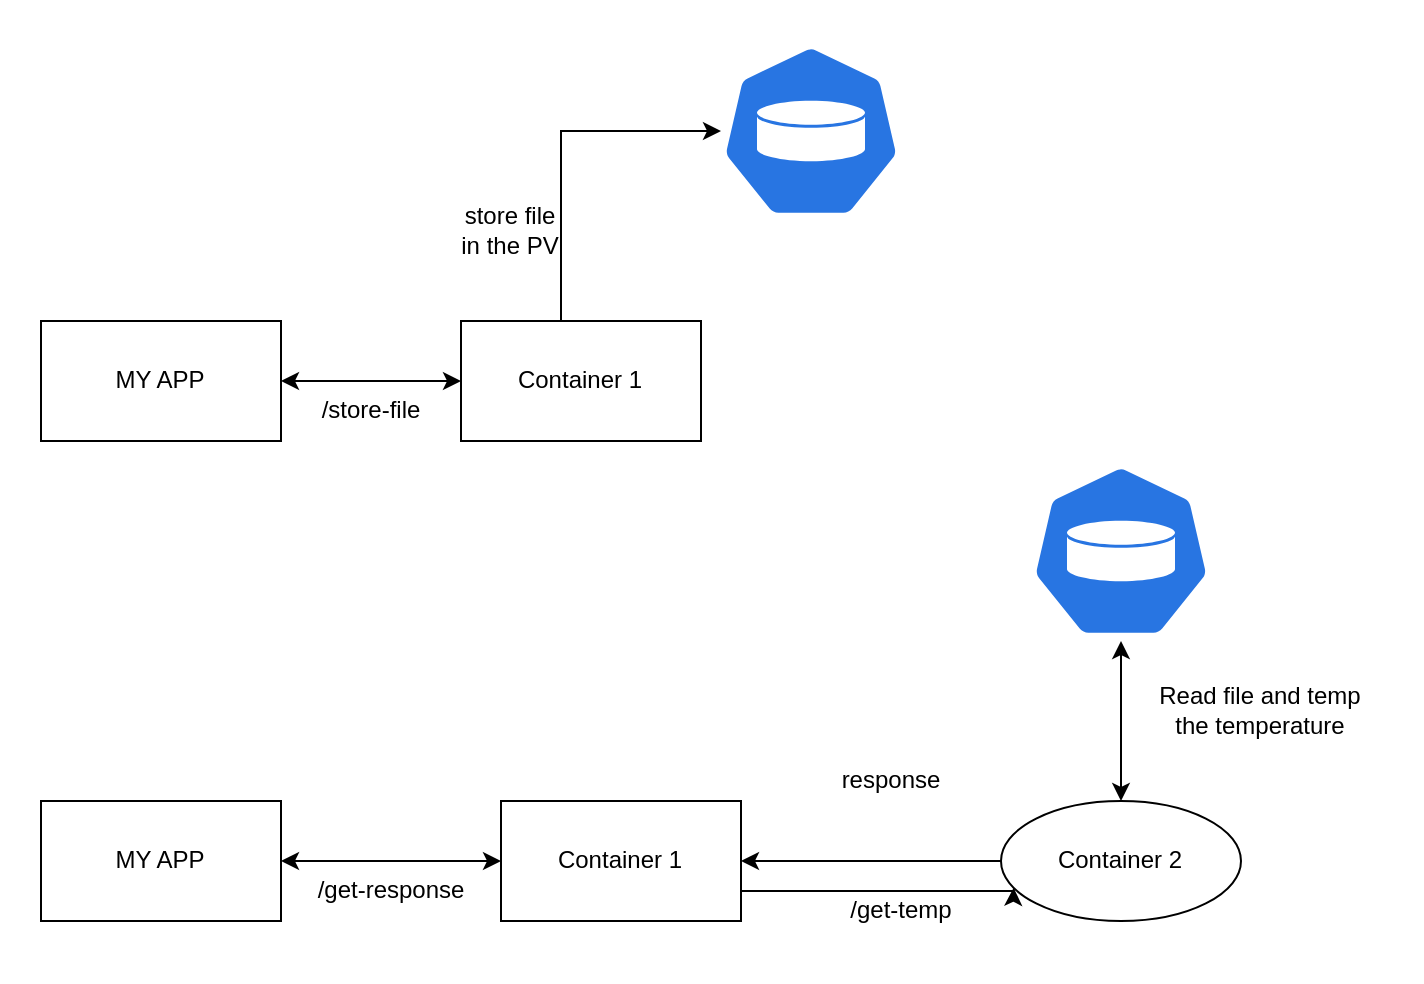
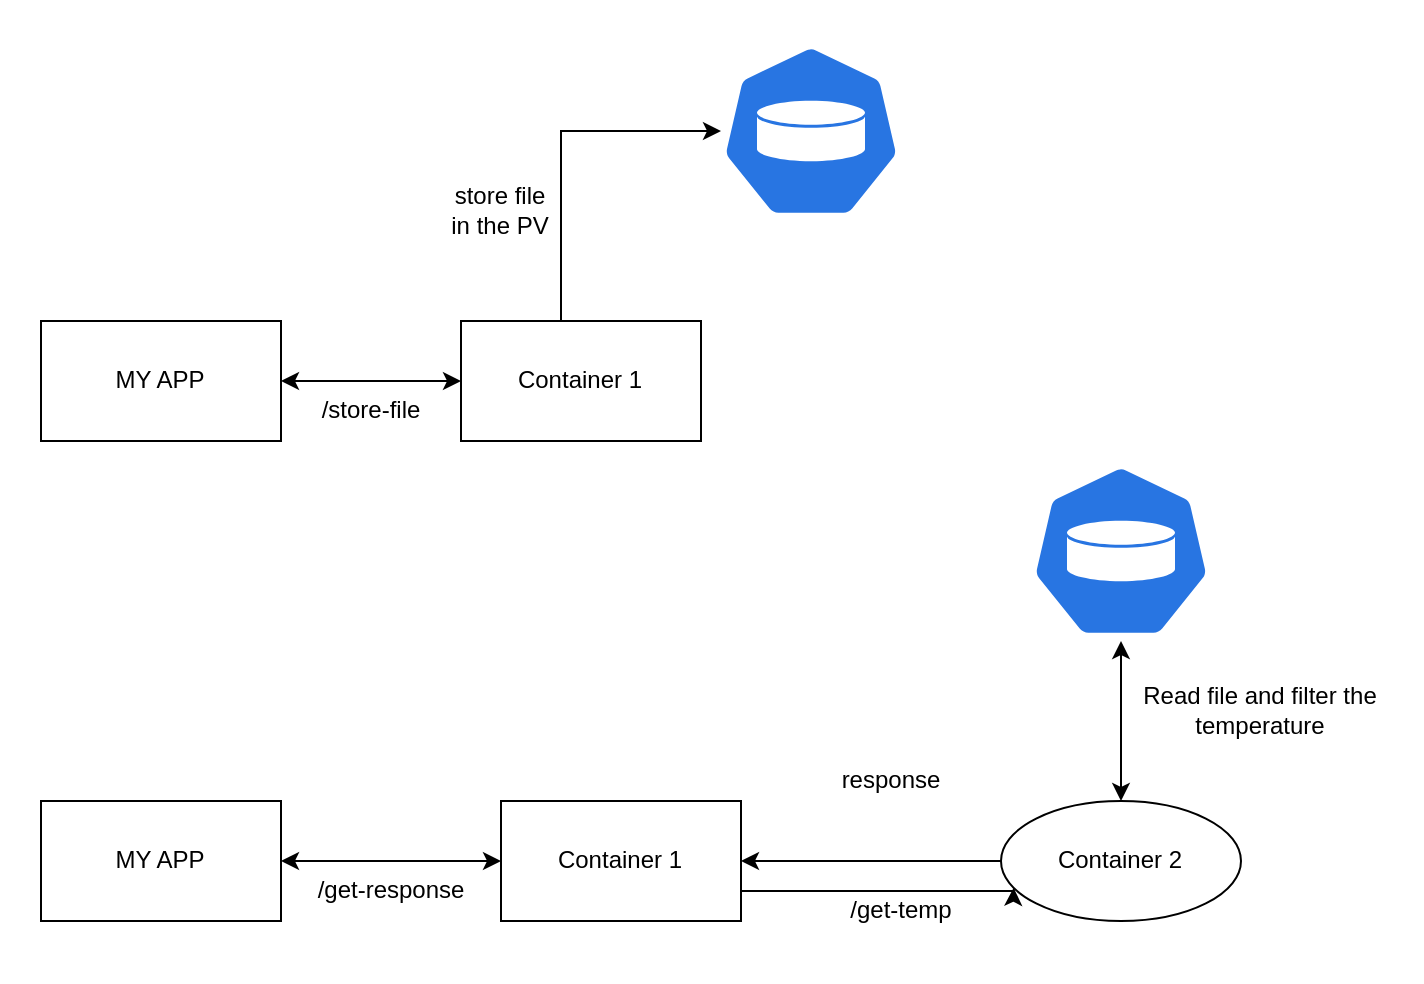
- <mxCell id="8" value="store file in the PV" style="text;html=1;strokeColor=none;fillColor=none;align=center;verticalAlign=middle;whiteSpace=wrap;rounded=0;" vertex="1" parent="1"><mxGeometry x="225" y="100" width="60" height="30" as="geometry" /></mxCell>
+ <mxCell id="8" value="store file in the PV" style="text;html=1;strokeColor=none;fillColor=none;align=center;verticalAlign=middle;whiteSpace=wrap;rounded=0;" vertex="1" parent="1"><mxGeometry x="220" y="90" width="60" height="30" as="geometry" /></mxCell>
- <mxCell id="19" value="Read file and temp the temperature" style="text;html=1;strokeColor=none;fillColor=none;align=center;verticalAlign=middle;whiteSpace=wrap;rounded=0;" vertex="1" parent="1"><mxGeometry x="570" y="330" width="120" height="50" as="geometry" /></mxCell>
+ <mxCell id="19" value="Read file and filter the temperature" style="text;html=1;strokeColor=none;fillColor=none;align=center;verticalAlign=middle;whiteSpace=wrap;rounded=0;" vertex="1" parent="1"><mxGeometry x="570" y="330" width="120" height="50" as="geometry" /></mxCell>
